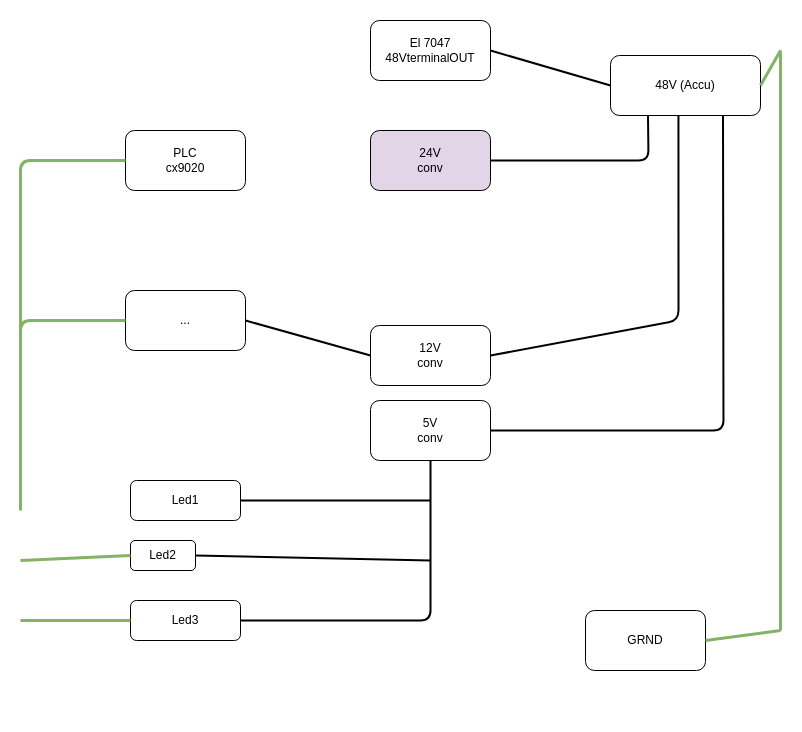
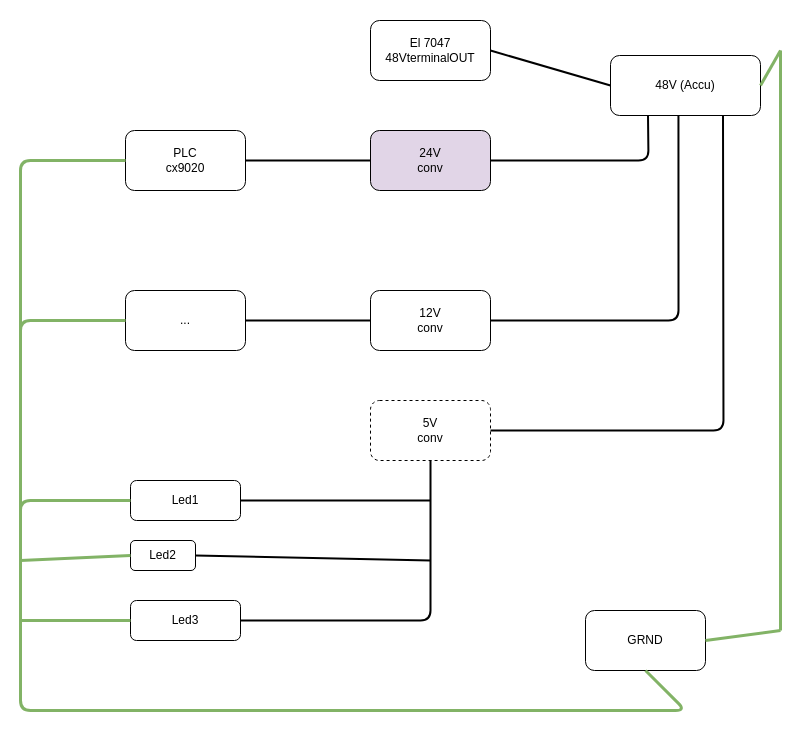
+ <mxCell id="11" value="" style="endArrow=none;html=1;entryX=0;entryY=0.5;entryDx=0;entryDy=0;exitX=1;exitY=0.5;exitDx=0;exitDy=0;strokeWidth=2;" edge="1" parent="1" source="10" target="5"><mxGeometry width="50" height="50" relative="1" as="geometry"><mxPoint x="360" y="240" as="sourcePoint" /><mxPoint x="410" y="190" as="targetPoint" /></mxGeometry></mxCell>
- <mxCell id="3" value="12V&lt;br&gt;conv" style="rounded=1;whiteSpace=wrap;html=1;" vertex="1" parent="1"><mxGeometry x="370" y="325" width="120" height="60" as="geometry" /></mxCell>
+ <mxCell id="3" value="12V&lt;br&gt;conv" style="rounded=1;whiteSpace=wrap;html=1;" vertex="1" parent="1"><mxGeometry x="370" y="290" width="120" height="60" as="geometry" /></mxCell>
- <mxCell id="4" value="5V&lt;br&gt;conv" style="rounded=1;whiteSpace=wrap;html=1;" vertex="1" parent="1"><mxGeometry x="370" y="400" width="120" height="60" as="geometry" /></mxCell>
+ <mxCell id="4" value="5V&lt;br&gt;conv" style="rounded=1;whiteSpace=wrap;html=1;dashed=1;" vertex="1" parent="1"><mxGeometry x="370" y="400" width="120" height="60" as="geometry" /></mxCell>
+ <mxCell id="22" value="" style="endArrow=none;html=1;strokeWidth=3;exitX=0;exitY=0.5;exitDx=0;exitDy=0;entryX=0.5;entryY=1;entryDx=0;entryDy=0;fillColor=#d5e8d4;strokeColor=#82b366;" edge="1" parent="1" source="19" target="2"><mxGeometry width="50" height="50" relative="1" as="geometry"><mxPoint x="230" y="500" as="sourcePoint" /><mxPoint x="280" y="450" as="targetPoint" /><Array as="points"><mxPoint x="20" y="500" /><mxPoint x="20" y="710" /><mxPoint x="685" y="710" /></Array></mxGeometry></mxCell>
